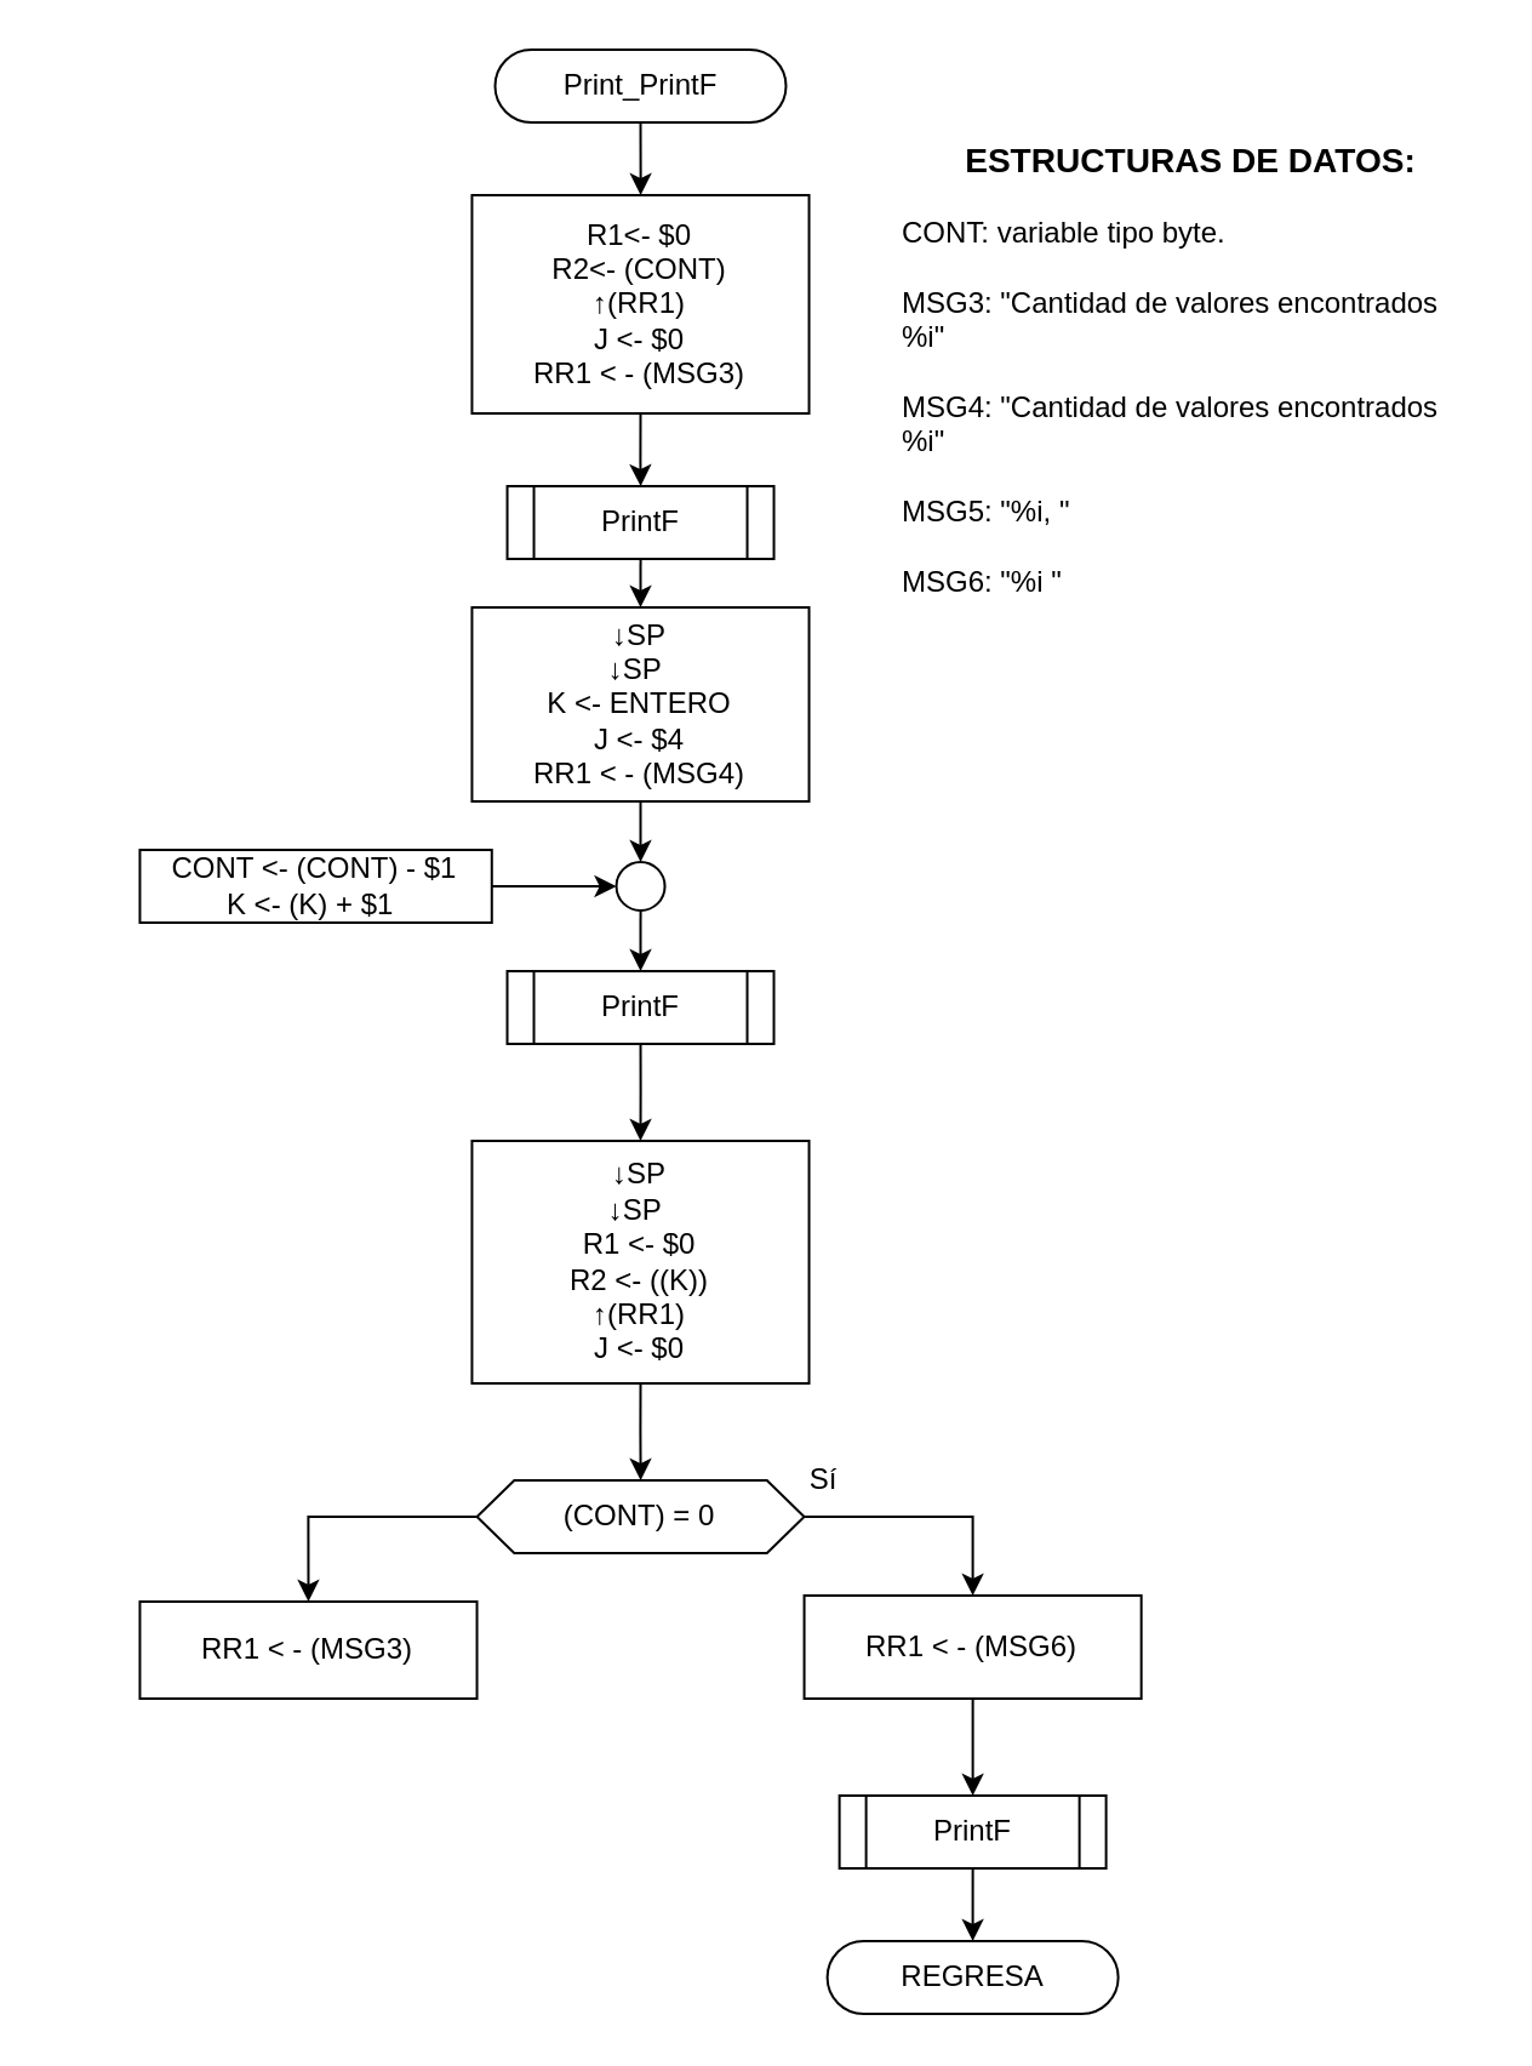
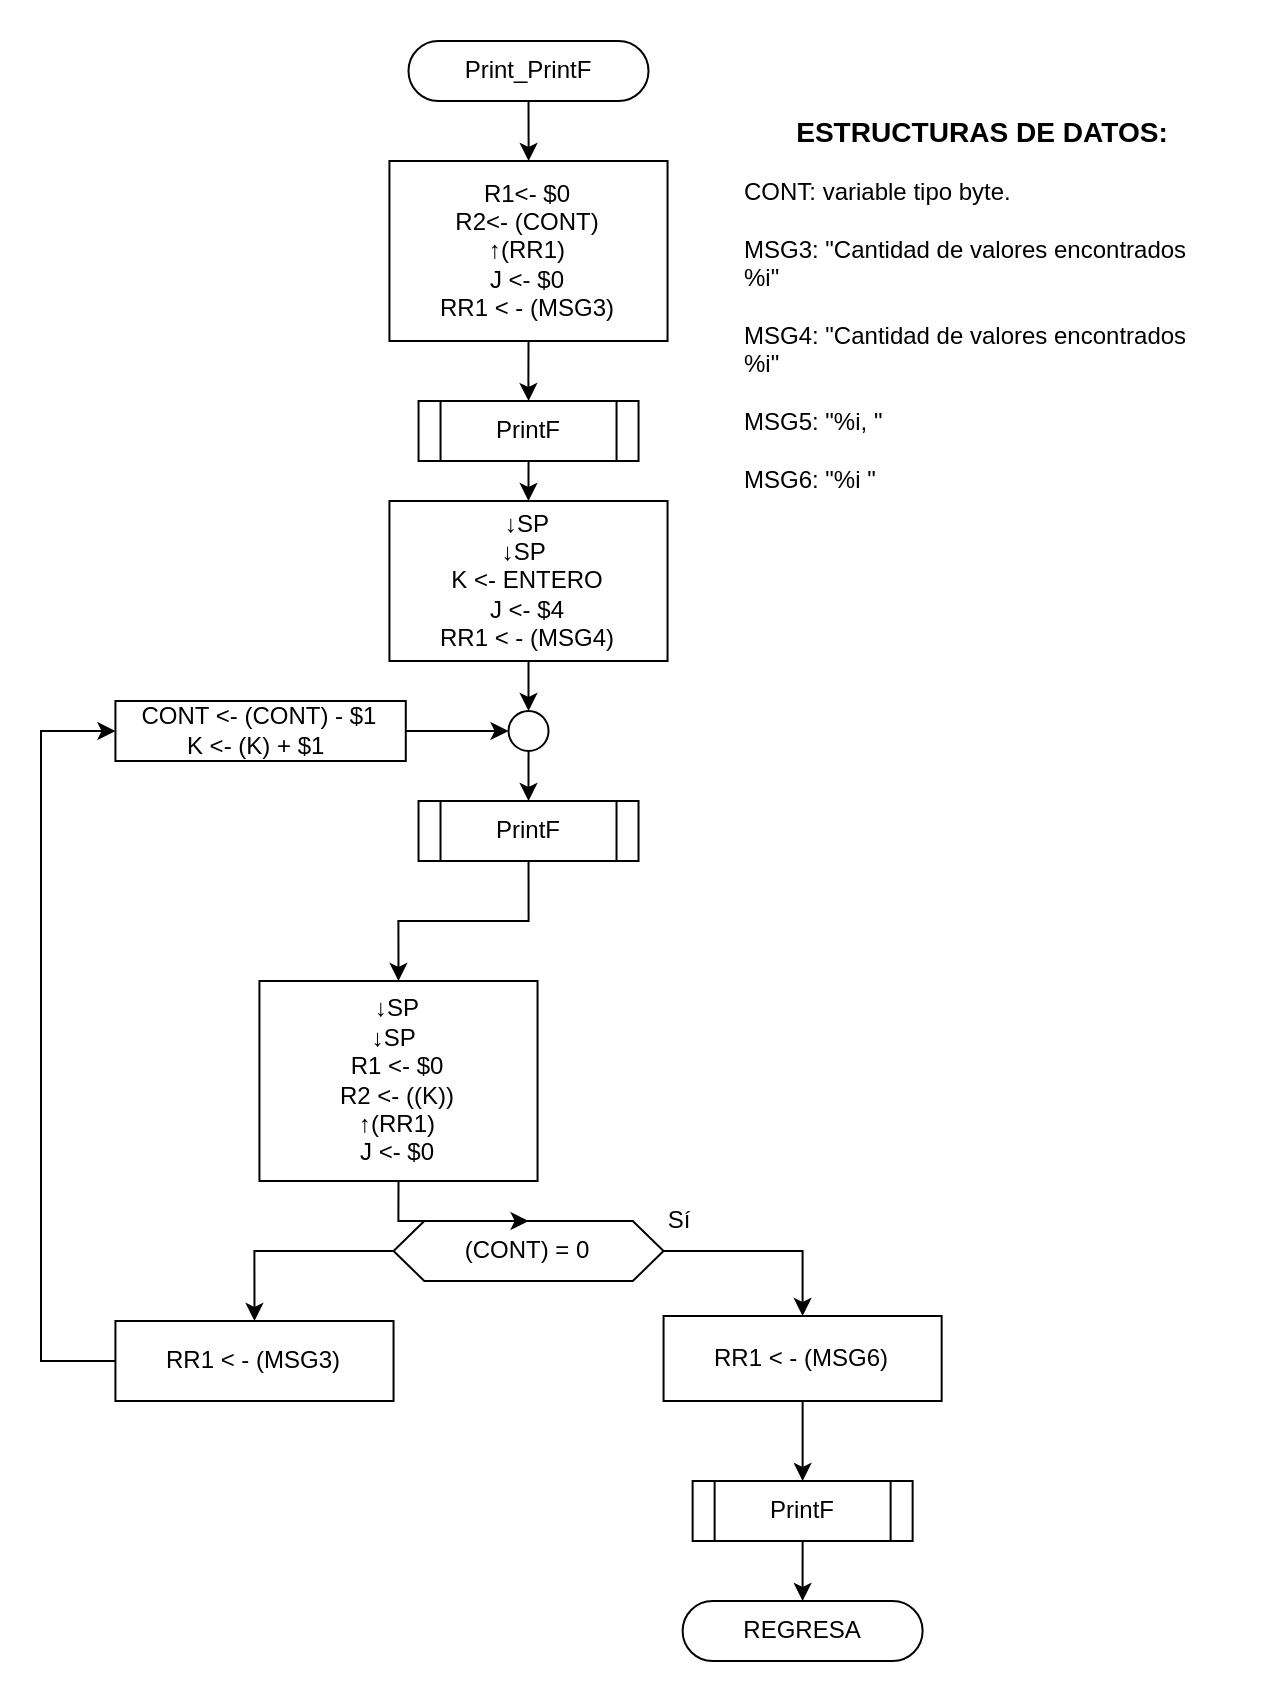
- <mxCell id="28" value="↓SP&lt;br&gt;↓SP&amp;nbsp;&lt;br&gt;R1 &amp;lt;- $0&lt;br&gt;R2 &amp;lt;- ((K))&lt;br&gt;↑(RR1)&lt;br&gt;J &amp;lt;- $0" style="rounded=0;whiteSpace=wrap;html=1;" vertex="1" parent="1"><mxGeometry x="194.22" y="470" width="139.05" height="100" as="geometry" /></mxCell>
+ <mxCell id="28" value="↓SP&lt;br&gt;↓SP&amp;nbsp;&lt;br&gt;R1 &amp;lt;- $0&lt;br&gt;R2 &amp;lt;- ((K))&lt;br&gt;↑(RR1)&lt;br&gt;J &amp;lt;- $0" style="rounded=0;whiteSpace=wrap;html=1;" vertex="1" parent="1"><mxGeometry x="129.22" y="490" width="139.05" height="100" as="geometry" /></mxCell>
+ <mxCell id="15" style="edgeStyle=orthogonalEdgeStyle;rounded=0;orthogonalLoop=1;jettySize=auto;html=1;exitX=0;exitY=0.5;exitDx=0;exitDy=0;entryX=0;entryY=0.5;entryDx=0;entryDy=0;" edge="1" parent="1" source="16" target="18"><mxGeometry relative="1" as="geometry"><Array as="points"><mxPoint x="20" y="680" /><mxPoint x="20" y="365" /></Array></mxGeometry></mxCell>
